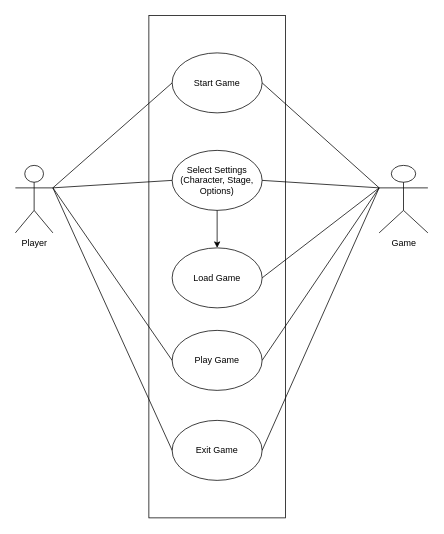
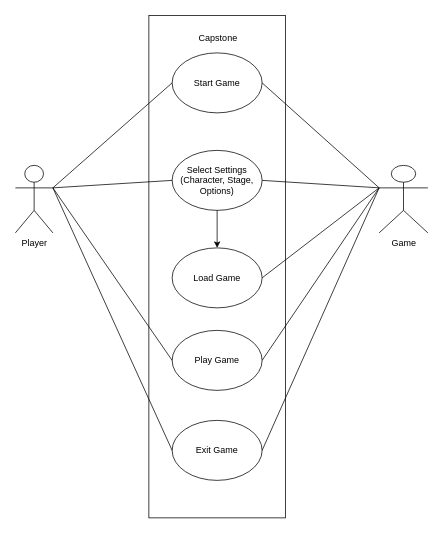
+ <mxCell id="3" value="Capstone" style="text;html=1;strokeColor=none;fillColor=none;align=center;verticalAlign=middle;whiteSpace=wrap;rounded=0;" parent="1" vertex="1"><mxGeometry x="233" y="35" width="115" height="30" as="geometry" /></mxCell>
